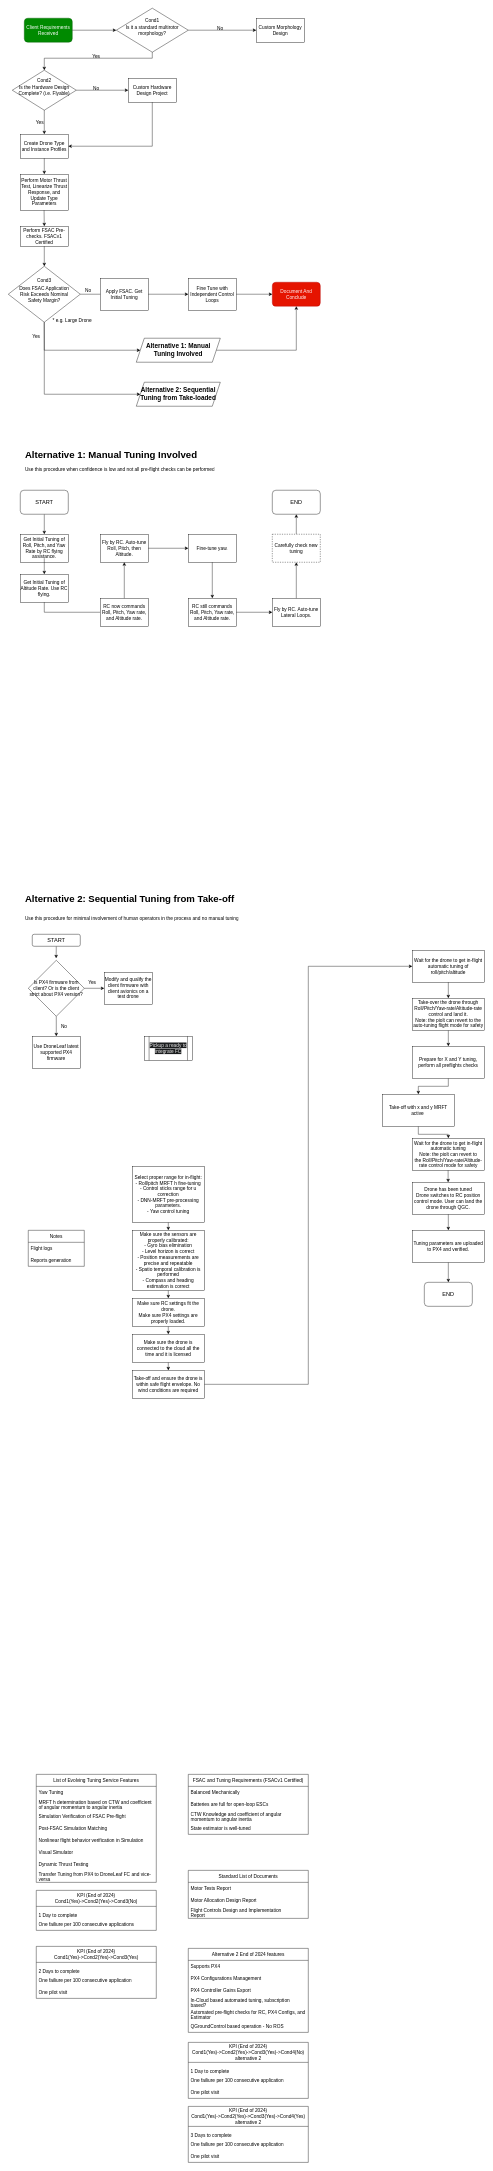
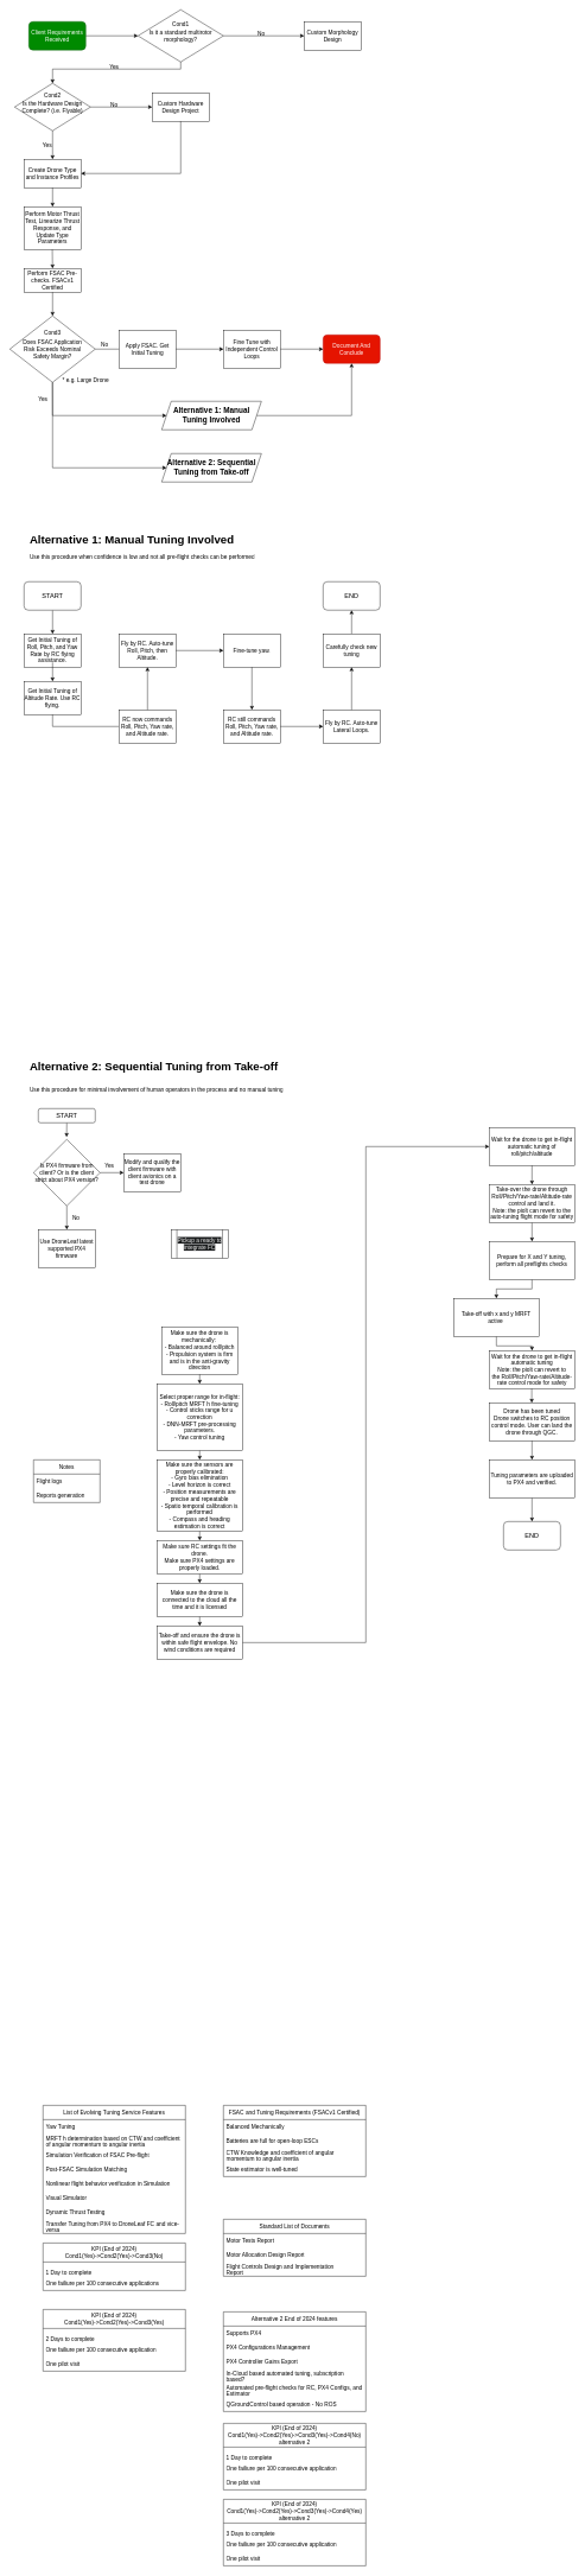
- <mxCell id="80" value="Alternative 2: Sequential Tuning from Take-loaded" style="shape=parallelogram;perimeter=parallelogramPerimeter;whiteSpace=wrap;html=1;fixedSize=1;fontStyle=1;fontSize=16;" parent="1" vertex="1"><mxGeometry x="340" y="955" width="210" height="60" as="geometry" /></mxCell>
+ <mxCell id="80" value="Alternative 2: Sequential Tuning from Take-off" style="shape=parallelogram;perimeter=parallelogramPerimeter;whiteSpace=wrap;html=1;fixedSize=1;fontStyle=1;fontSize=16;" parent="1" vertex="1"><mxGeometry x="340" y="955" width="210" height="60" as="geometry" /></mxCell>
- <mxCell id="77" value="Carefully check new tuning" style="rounded=0;whiteSpace=wrap;html=1;dashed=1;" parent="1" vertex="1"><mxGeometry x="680" y="1335" width="120" height="70" as="geometry" /></mxCell>
+ <mxCell id="77" value="Carefully check new tuning" style="rounded=0;whiteSpace=wrap;html=1;" parent="1" vertex="1"><mxGeometry x="680" y="1335" width="120" height="70" as="geometry" /></mxCell>
+ <mxCell id="88" value="Make sure the drone is mechanically:&amp;nbsp;&lt;div&gt;- Balanced around roll/pitch&lt;/div&gt;&lt;div&gt;- Propulsion system is firm and is in the anti-gravity direction&lt;/div&gt;" style="rounded=0;whiteSpace=wrap;html=1;" parent="1" vertex="1"><mxGeometry x="340" y="2795" width="160" height="100" as="geometry" /></mxCell>
+ <mxCell id="89" style="edgeStyle=orthogonalEdgeStyle;rounded=0;orthogonalLoop=1;jettySize=auto;html=1;exitX=0.5;exitY=1;exitDx=0;exitDy=0;entryX=0.5;entryY=0;entryDx=0;entryDy=0;" parent="1" source="88" target="91" edge="1"><mxGeometry relative="1" as="geometry"><mxPoint x="430" y="2765" as="sourcePoint" /><mxPoint x="420" y="2925" as="targetPoint" /></mxGeometry></mxCell>
